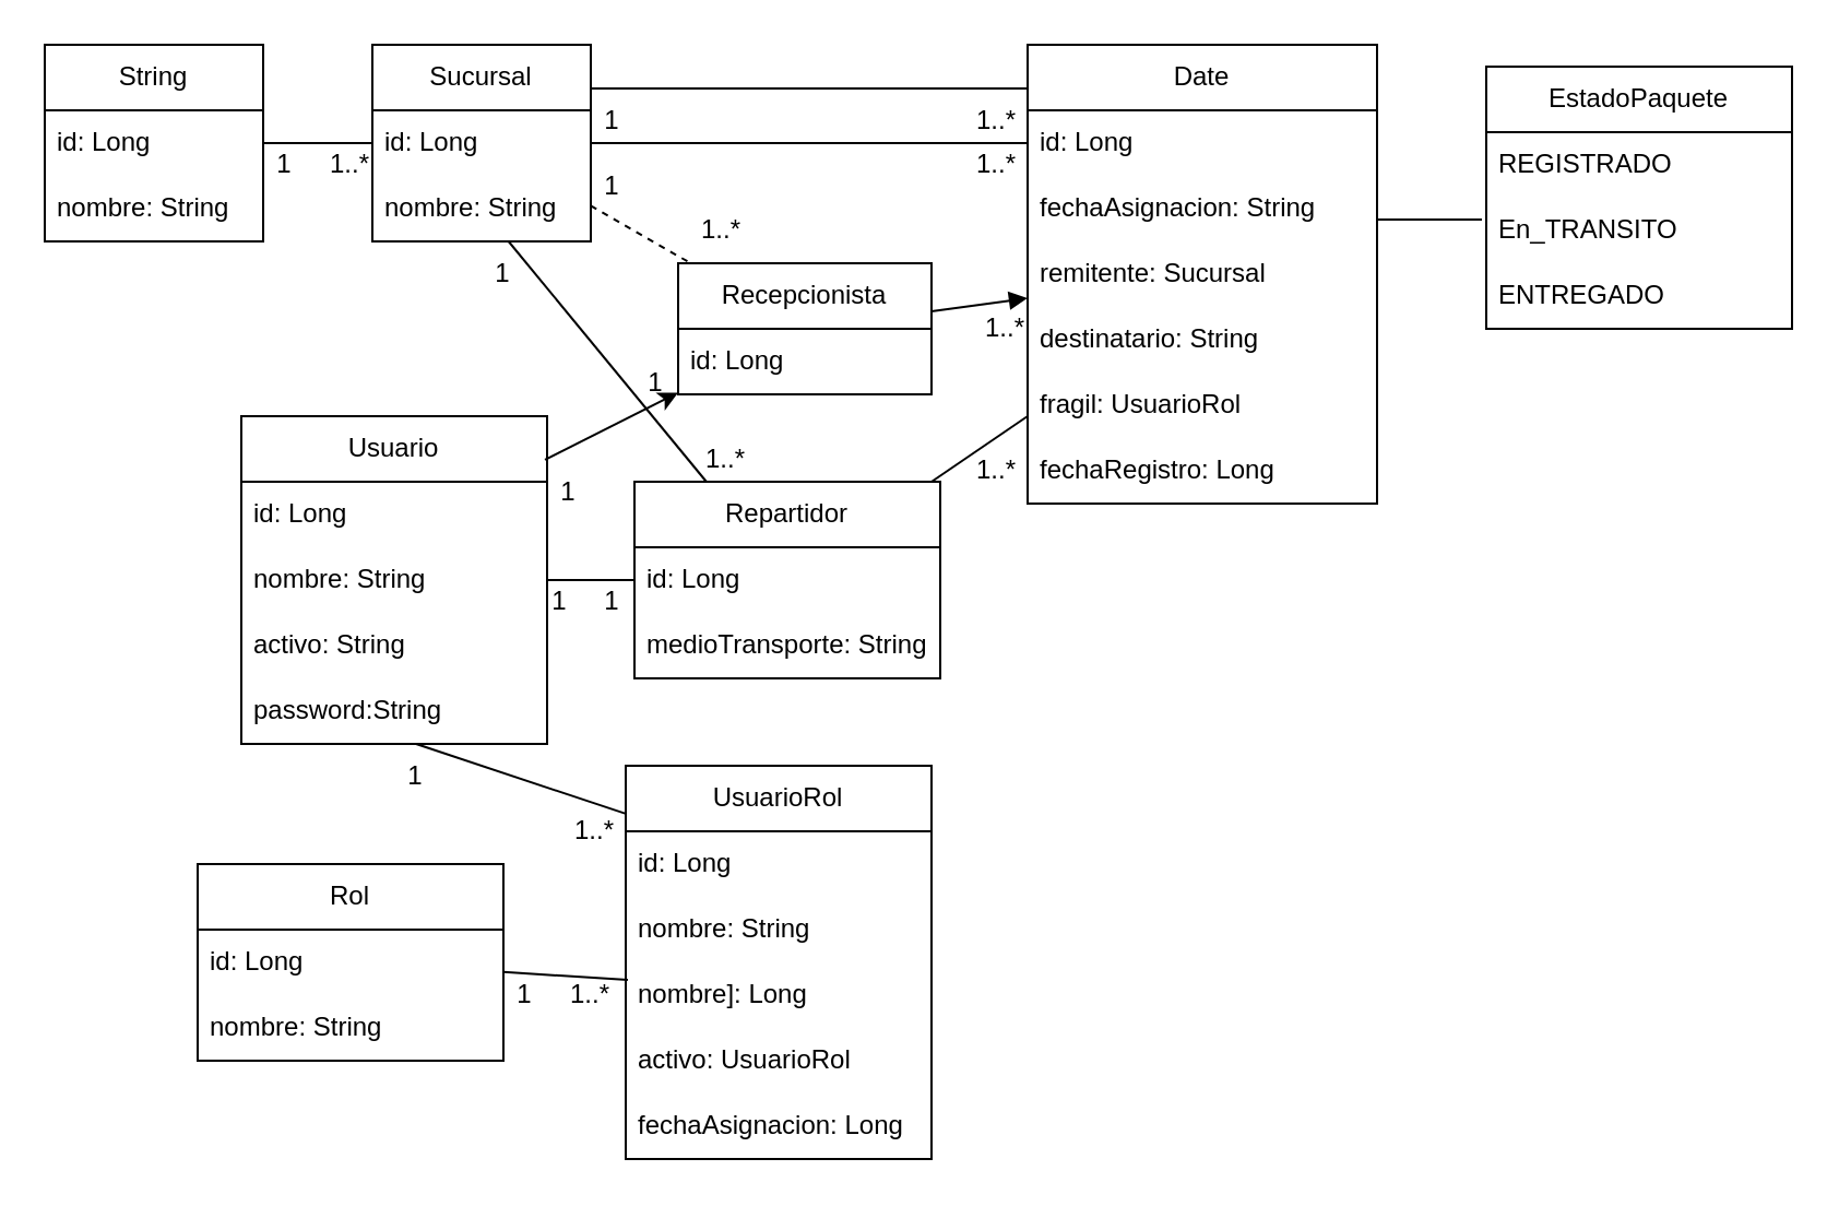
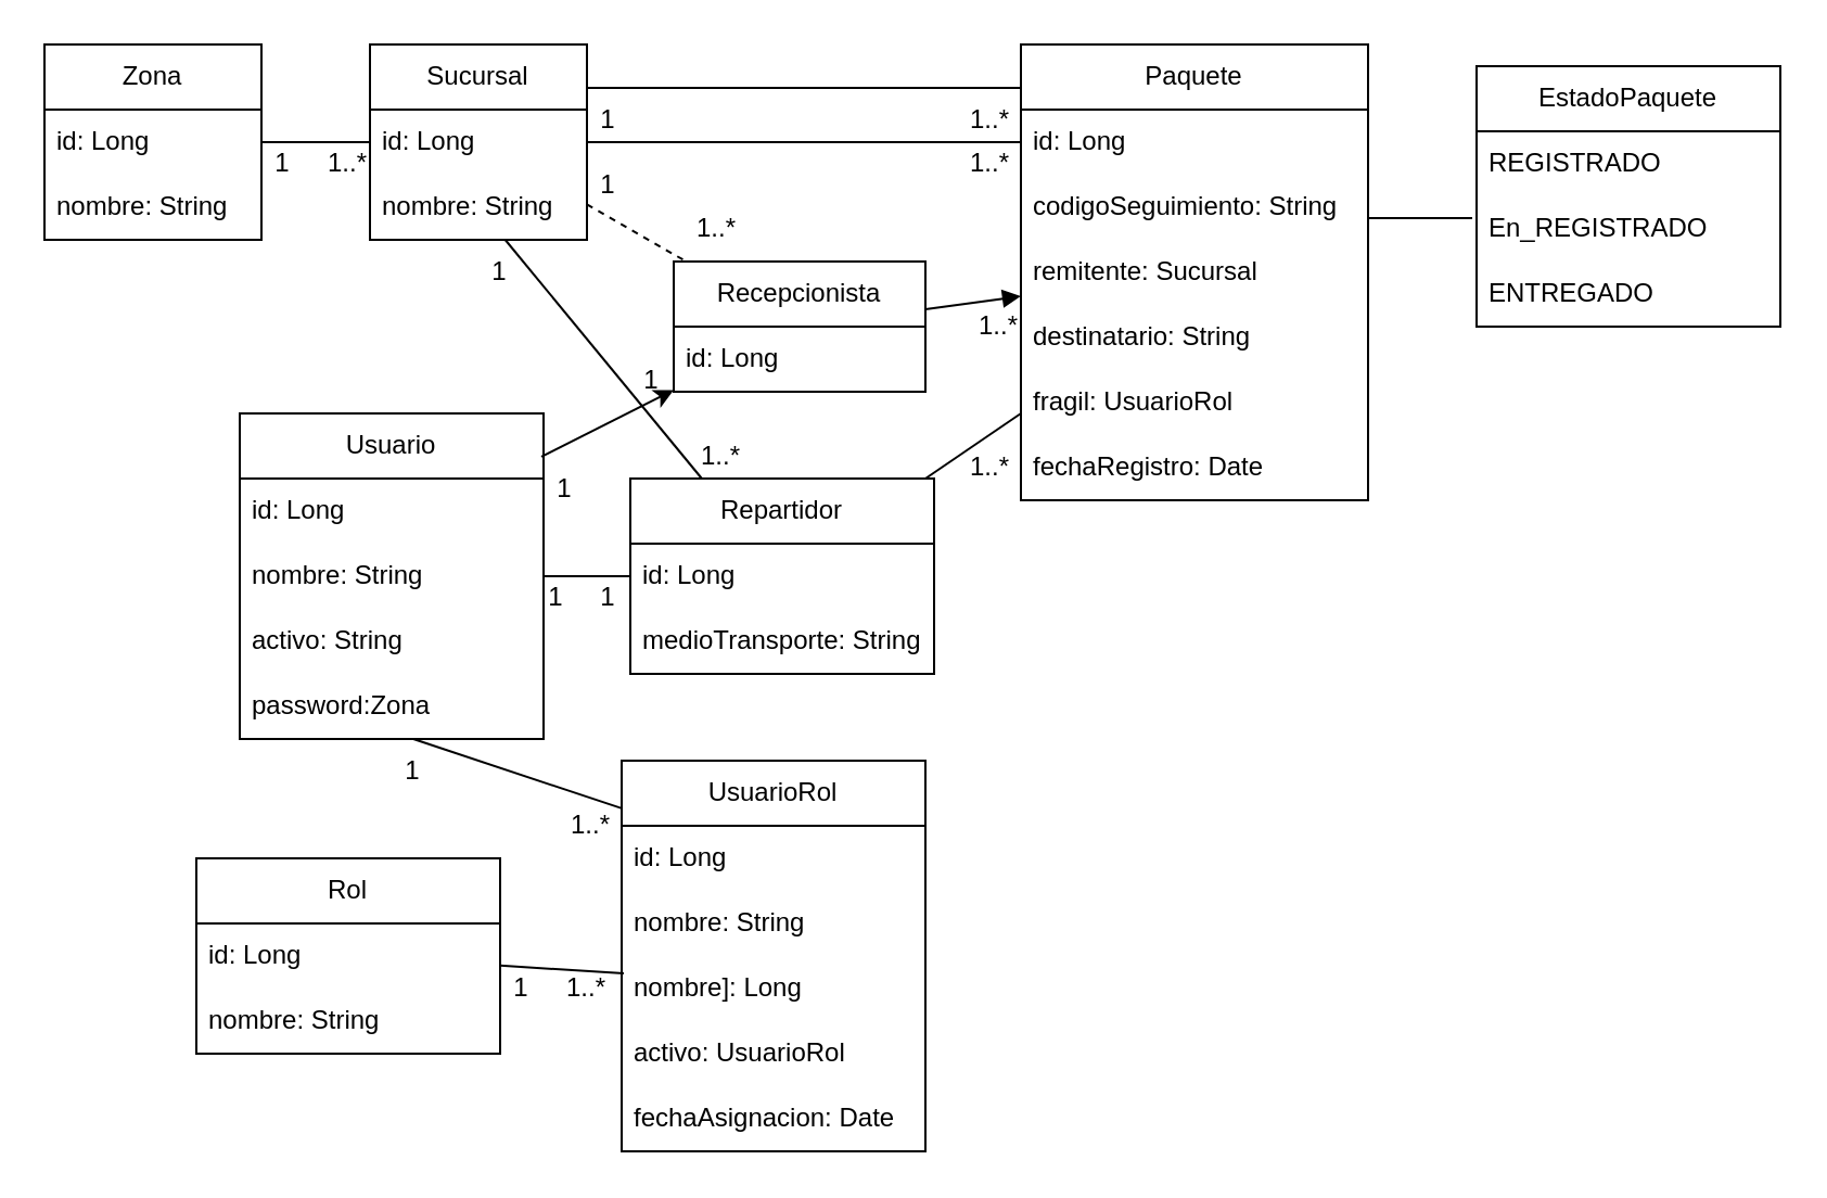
- <mxCell id="2" value="String" style="swimlane;fontStyle=0;childLayout=stackLayout;horizontal=1;startSize=30;horizontalStack=0;resizeParent=1;resizeParentMax=0;resizeLast=0;collapsible=1;marginBottom=0;whiteSpace=wrap;html=1;" vertex="1" parent="1"><mxGeometry x="20" y="20" width="100" height="90" as="geometry" /></mxCell>
+ <mxCell id="2" value="Zona" style="swimlane;fontStyle=0;childLayout=stackLayout;horizontal=1;startSize=30;horizontalStack=0;resizeParent=1;resizeParentMax=0;resizeLast=0;collapsible=1;marginBottom=0;whiteSpace=wrap;html=1;" vertex="1" parent="1"><mxGeometry x="20" y="20" width="100" height="90" as="geometry" /></mxCell>
- <mxCell id="25" value="Date" style="swimlane;fontStyle=0;childLayout=stackLayout;horizontal=1;startSize=30;horizontalStack=0;resizeParent=1;resizeParentMax=0;resizeLast=0;collapsible=1;marginBottom=0;whiteSpace=wrap;html=1;" vertex="1" parent="1"><mxGeometry x="470" y="20" width="160" height="210" as="geometry" /></mxCell>
+ <mxCell id="25" value="Paquete" style="swimlane;fontStyle=0;childLayout=stackLayout;horizontal=1;startSize=30;horizontalStack=0;resizeParent=1;resizeParentMax=0;resizeLast=0;collapsible=1;marginBottom=0;whiteSpace=wrap;html=1;" vertex="1" parent="1"><mxGeometry x="470" y="20" width="160" height="210" as="geometry" /></mxCell>
- <mxCell id="27" value="fechaAsignacion: String" style="text;strokeColor=none;fillColor=none;align=left;verticalAlign=middle;spacingLeft=4;spacingRight=4;overflow=hidden;points=[[0,0.5],[1,0.5]];portConstraint=eastwest;rotatable=0;whiteSpace=wrap;html=1;" vertex="1" parent="25"><mxGeometry y="60" width="160" height="30" as="geometry" /></mxCell>
+ <mxCell id="27" value="codigoSeguimiento: String" style="text;strokeColor=none;fillColor=none;align=left;verticalAlign=middle;spacingLeft=4;spacingRight=4;overflow=hidden;points=[[0,0.5],[1,0.5]];portConstraint=eastwest;rotatable=0;whiteSpace=wrap;html=1;" vertex="1" parent="25"><mxGeometry y="60" width="160" height="30" as="geometry" /></mxCell>
- <mxCell id="36" value="En_TRANSITO" style="text;strokeColor=none;fillColor=none;align=left;verticalAlign=middle;spacingLeft=4;spacingRight=4;overflow=hidden;points=[[0,0.5],[1,0.5]];portConstraint=eastwest;rotatable=0;whiteSpace=wrap;html=1;" vertex="1" parent="34"><mxGeometry y="60" width="140" height="30" as="geometry" /></mxCell>
+ <mxCell id="36" value="En_REGISTRADO" style="text;strokeColor=none;fillColor=none;align=left;verticalAlign=middle;spacingLeft=4;spacingRight=4;overflow=hidden;points=[[0,0.5],[1,0.5]];portConstraint=eastwest;rotatable=0;whiteSpace=wrap;html=1;" vertex="1" parent="34"><mxGeometry y="60" width="140" height="30" as="geometry" /></mxCell>
- <mxCell id="31" value="fechaRegistro: Long" style="text;strokeColor=none;fillColor=none;align=left;verticalAlign=middle;spacingLeft=4;spacingRight=4;overflow=hidden;points=[[0,0.5],[1,0.5]];portConstraint=eastwest;rotatable=0;whiteSpace=wrap;html=1;" vertex="1" parent="25"><mxGeometry y="180" width="160" height="30" as="geometry" /></mxCell>
+ <mxCell id="31" value="fechaRegistro: Date" style="text;strokeColor=none;fillColor=none;align=left;verticalAlign=middle;spacingLeft=4;spacingRight=4;overflow=hidden;points=[[0,0.5],[1,0.5]];portConstraint=eastwest;rotatable=0;whiteSpace=wrap;html=1;" vertex="1" parent="25"><mxGeometry y="180" width="160" height="30" as="geometry" /></mxCell>
- <mxCell id="9" value="password:String" style="text;strokeColor=none;fillColor=none;align=left;verticalAlign=middle;spacingLeft=4;spacingRight=4;overflow=hidden;points=[[0,0.5],[1,0.5]];portConstraint=eastwest;rotatable=0;whiteSpace=wrap;html=1;" vertex="1" parent="5"><mxGeometry y="120" width="140" height="30" as="geometry" /></mxCell>
+ <mxCell id="9" value="password:Zona" style="text;strokeColor=none;fillColor=none;align=left;verticalAlign=middle;spacingLeft=4;spacingRight=4;overflow=hidden;points=[[0,0.5],[1,0.5]];portConstraint=eastwest;rotatable=0;whiteSpace=wrap;html=1;" vertex="1" parent="5"><mxGeometry y="120" width="140" height="30" as="geometry" /></mxCell>
- <mxCell id="24" value="fechaAsignacion: Long" style="text;strokeColor=none;fillColor=none;align=left;verticalAlign=middle;spacingLeft=4;spacingRight=4;overflow=hidden;points=[[0,0.5],[1,0.5]];portConstraint=eastwest;rotatable=0;whiteSpace=wrap;html=1;" vertex="1" parent="19"><mxGeometry y="150" width="140" height="30" as="geometry" /></mxCell>
+ <mxCell id="24" value="fechaAsignacion: Date" style="text;strokeColor=none;fillColor=none;align=left;verticalAlign=middle;spacingLeft=4;spacingRight=4;overflow=hidden;points=[[0,0.5],[1,0.5]];portConstraint=eastwest;rotatable=0;whiteSpace=wrap;html=1;" vertex="1" parent="19"><mxGeometry y="150" width="140" height="30" as="geometry" /></mxCell>
